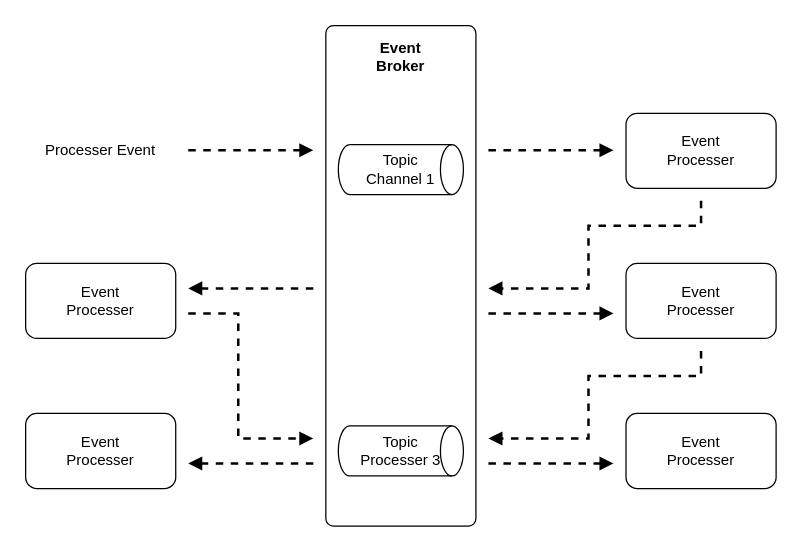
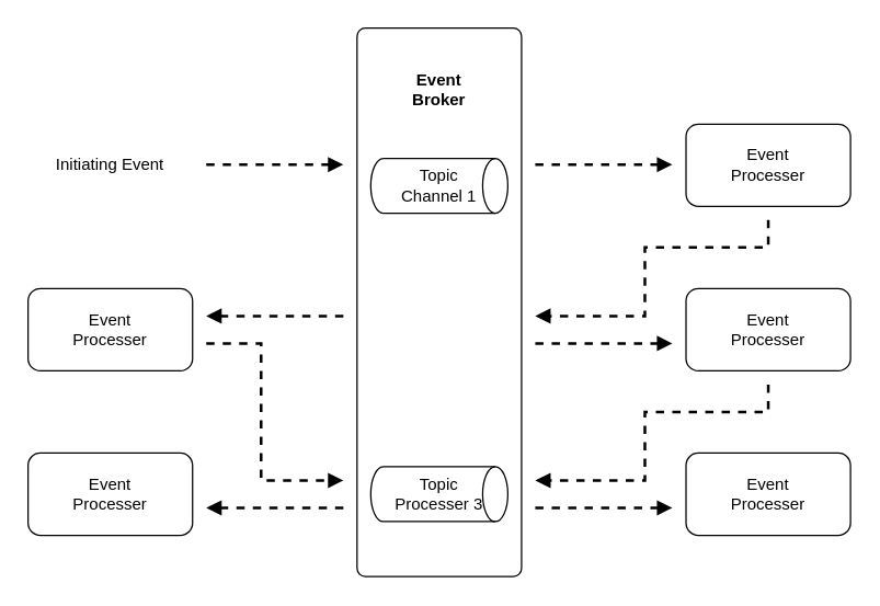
- <mxCell id="3" value="Event&lt;br&gt;Broker" style="text;html=1;strokeColor=none;fillColor=none;align=center;verticalAlign=middle;whiteSpace=wrap;rounded=0;fontStyle=1" vertex="1" parent="1"><mxGeometry x="270" y="30" width="100" height="30" as="geometry" /></mxCell>
+ <mxCell id="3" value="Event&lt;br&gt;Broker" style="text;html=1;strokeColor=none;fillColor=none;align=center;verticalAlign=middle;whiteSpace=wrap;rounded=0;fontStyle=1" vertex="1" parent="1"><mxGeometry x="270" y="50" width="100" height="30" as="geometry" /></mxCell>
- <mxCell id="7" value="Processer Event" style="text;html=1;strokeColor=none;fillColor=none;align=center;verticalAlign=middle;whiteSpace=wrap;rounded=0;" vertex="1" parent="1"><mxGeometry x="20" y="110" width="120" height="20" as="geometry" /></mxCell>
+ <mxCell id="7" value="Initiating Event" style="text;html=1;strokeColor=none;fillColor=none;align=center;verticalAlign=middle;whiteSpace=wrap;rounded=0;" vertex="1" parent="1"><mxGeometry x="20" y="110" width="120" height="20" as="geometry" /></mxCell>
